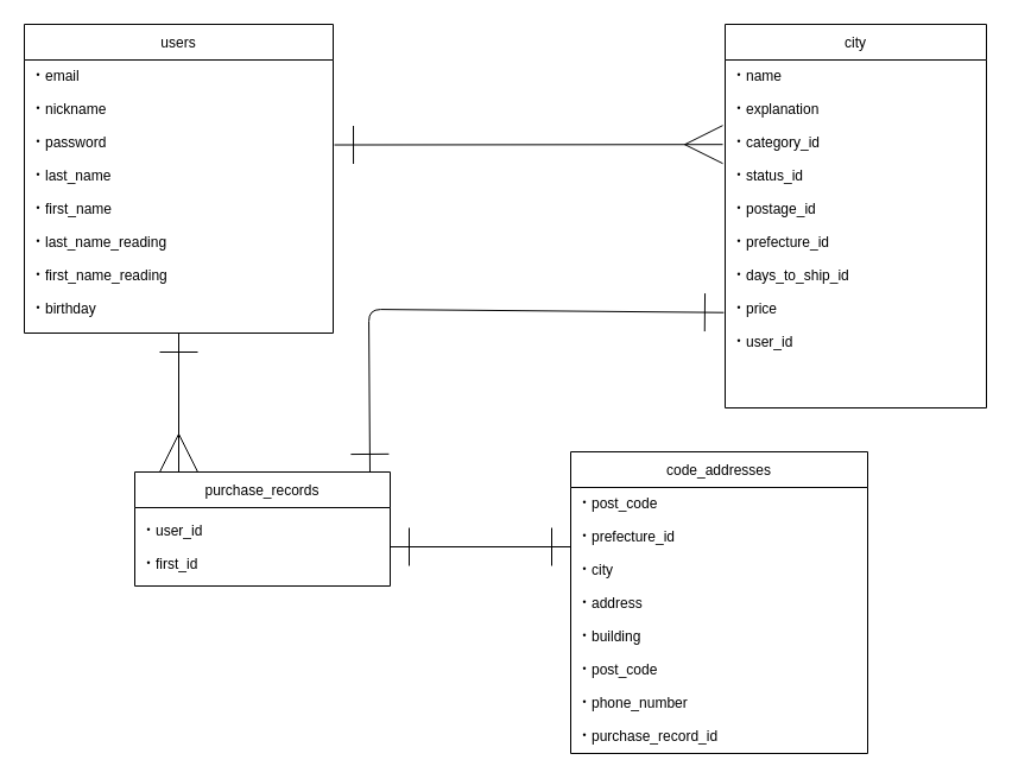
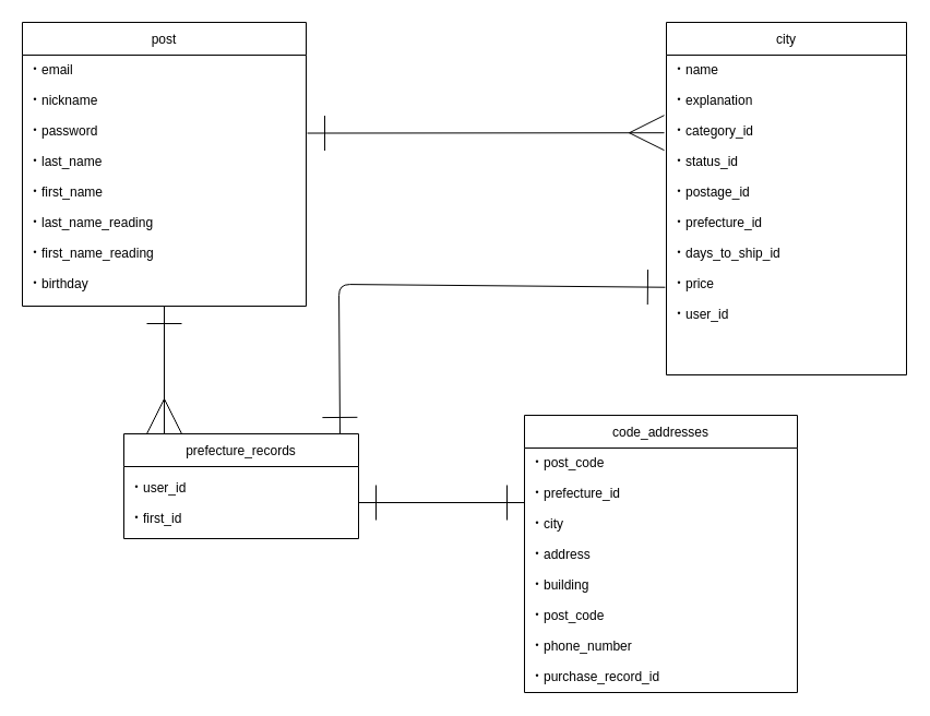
- <mxCell id="3" value="users" style="swimlane;fontStyle=0;childLayout=stackLayout;horizontal=1;startSize=30;horizontalStack=0;resizeParent=1;resizeParentMax=0;resizeLast=0;collapsible=1;marginBottom=0;" vertex="1" parent="1"><mxGeometry x="20" width="260" height="260" as="geometry" y="20" /></mxCell>
+ <mxCell id="3" value="post" style="swimlane;fontStyle=0;childLayout=stackLayout;horizontal=1;startSize=30;horizontalStack=0;resizeParent=1;resizeParentMax=0;resizeLast=0;collapsible=1;marginBottom=0;" vertex="1" parent="1"><mxGeometry x="20" width="260" height="260" as="geometry" y="20" /></mxCell>
- <mxCell id="11" value="purchase_records" style="swimlane;fontStyle=0;childLayout=stackLayout;horizontal=1;startSize=30;horizontalStack=0;resizeParent=1;resizeParentMax=0;resizeLast=0;collapsible=1;marginBottom=0;html=0;" vertex="1" parent="1"><mxGeometry x="113" y="397" width="215" height="96" as="geometry" /></mxCell>
+ <mxCell id="11" value="prefecture_records" style="swimlane;fontStyle=0;childLayout=stackLayout;horizontal=1;startSize=30;horizontalStack=0;resizeParent=1;resizeParentMax=0;resizeLast=0;collapsible=1;marginBottom=0;html=0;" vertex="1" parent="1"><mxGeometry x="113" y="397" width="215" height="96" as="geometry" /></mxCell>
